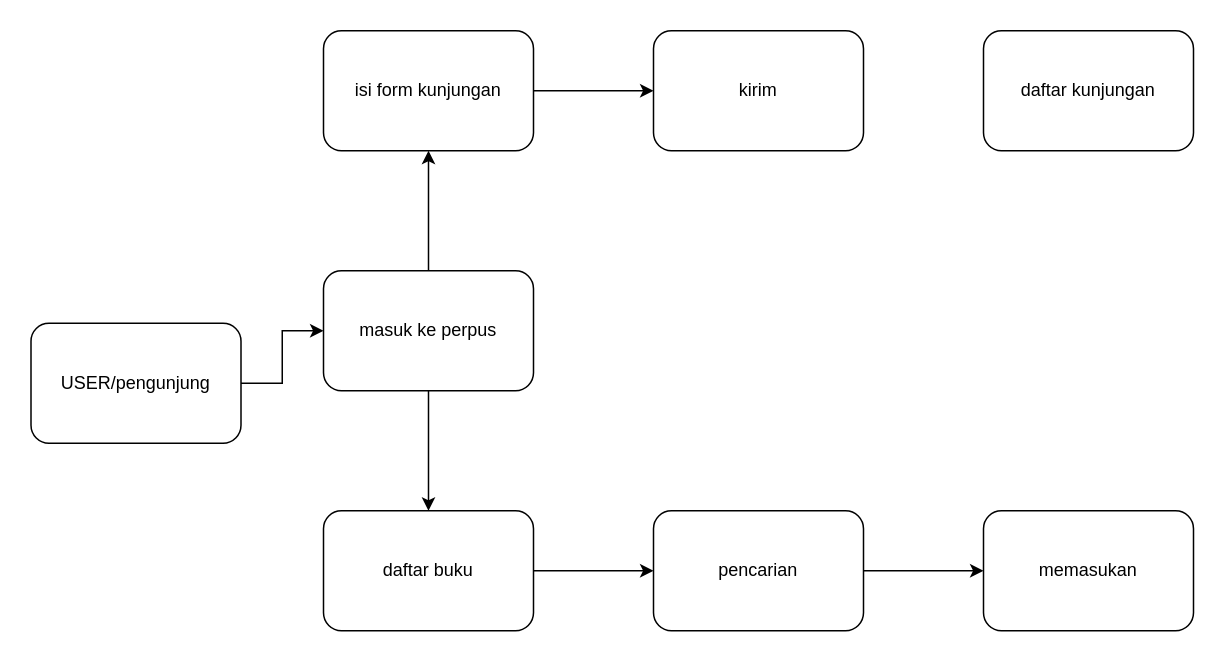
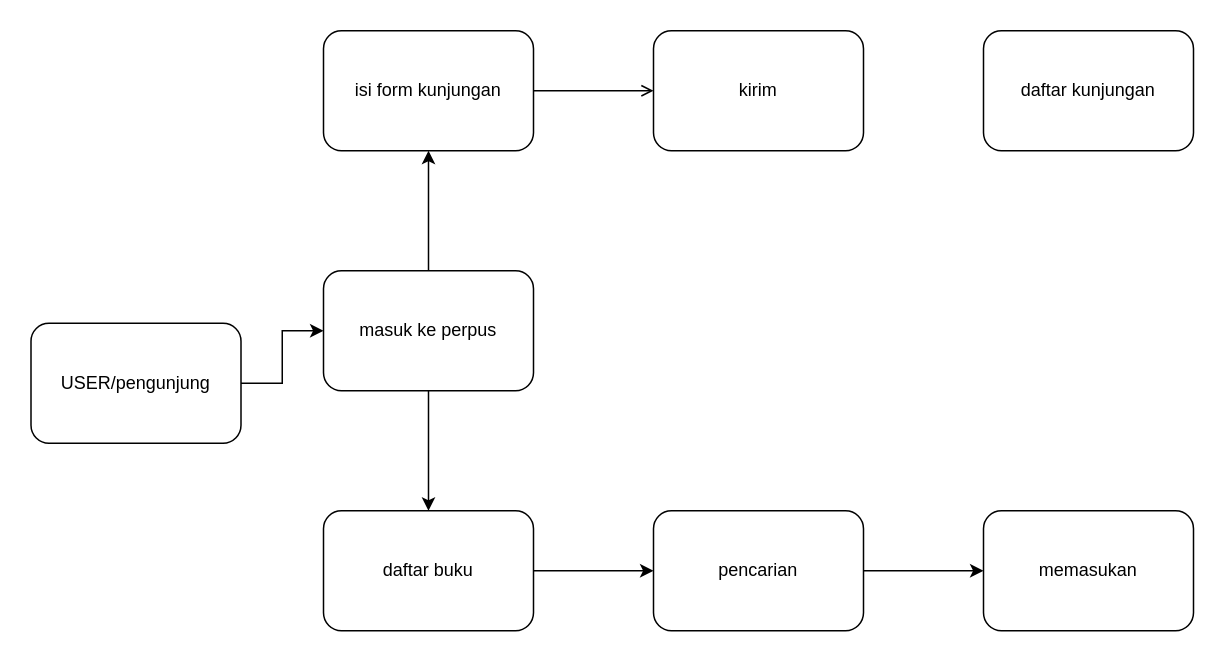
- <mxCell id="7" value="" style="edgeStyle=orthogonalEdgeStyle;rounded=0;orthogonalLoop=1;jettySize=auto;html=1;" edge="1" parent="1" source="8" target="9"><mxGeometry relative="1" as="geometry" /></mxCell>
+ <mxCell id="7" value="" style="edgeStyle=orthogonalEdgeStyle;rounded=0;orthogonalLoop=1;jettySize=auto;html=1;endArrow=open;" edge="1" parent="1" source="8" target="9"><mxGeometry relative="1" as="geometry" /></mxCell>
